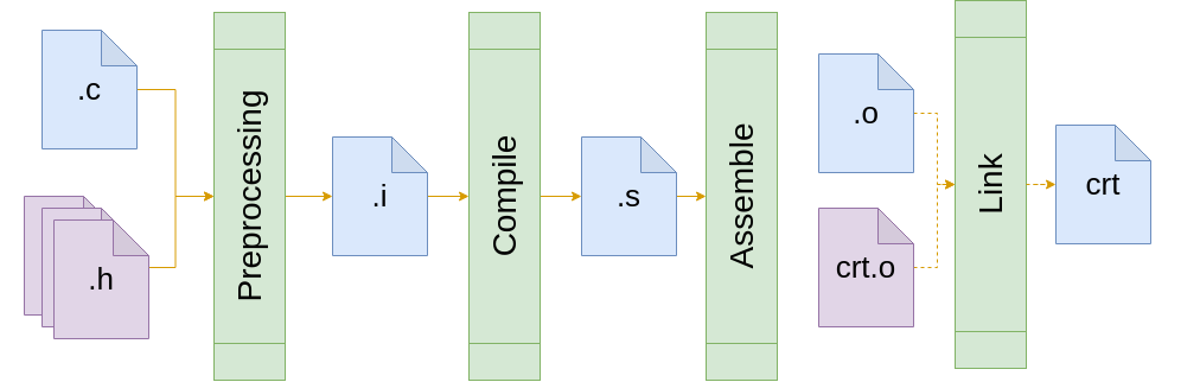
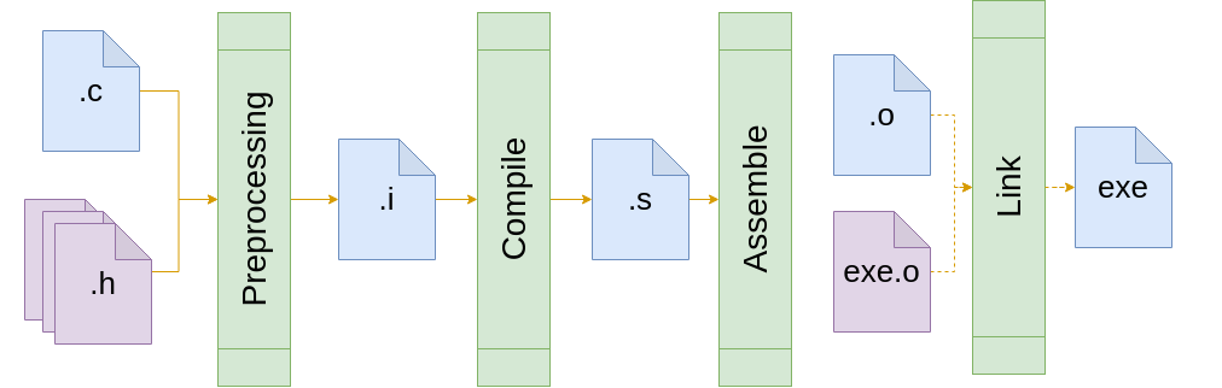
- <mxCell id="22" value="&lt;font style=&quot;font-size: 26px;&quot;&gt;crt&lt;br&gt;&lt;/font&gt;" style="shape=note;whiteSpace=wrap;html=1;backgroundOutline=1;darkOpacity=0.05;fillColor=#dae8fc;strokeColor=#6c8ebf;" parent="1" vertex="1"><mxGeometry x="890" y="100" width="80" height="100" as="geometry" /></mxCell>
+ <mxCell id="22" value="&lt;font style=&quot;font-size: 26px;&quot;&gt;exe&lt;br&gt;&lt;/font&gt;" style="shape=note;whiteSpace=wrap;html=1;backgroundOutline=1;darkOpacity=0.05;fillColor=#dae8fc;strokeColor=#6c8ebf;" parent="1" vertex="1"><mxGeometry x="890" y="100" width="80" height="100" as="geometry" /></mxCell>
- <mxCell id="20" value="&lt;font style=&quot;font-size: 26px;&quot;&gt;crt.o&lt;br&gt;&lt;/font&gt;" style="shape=note;whiteSpace=wrap;html=1;backgroundOutline=1;darkOpacity=0.05;fillColor=#e1d5e7;strokeColor=#9673a6;" parent="1" vertex="1"><mxGeometry x="690" y="170" width="80" height="100" as="geometry" /></mxCell>
+ <mxCell id="20" value="&lt;font style=&quot;font-size: 26px;&quot;&gt;exe.o&lt;br&gt;&lt;/font&gt;" style="shape=note;whiteSpace=wrap;html=1;backgroundOutline=1;darkOpacity=0.05;fillColor=#e1d5e7;strokeColor=#9673a6;" parent="1" vertex="1"><mxGeometry x="690" y="170" width="80" height="100" as="geometry" /></mxCell>
